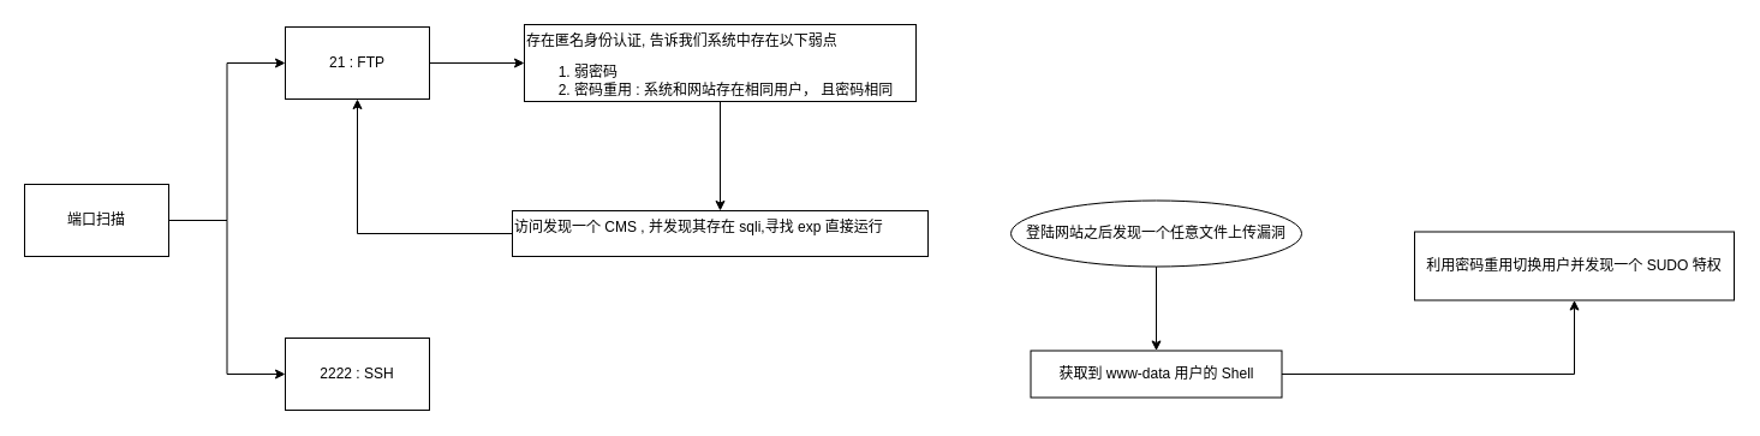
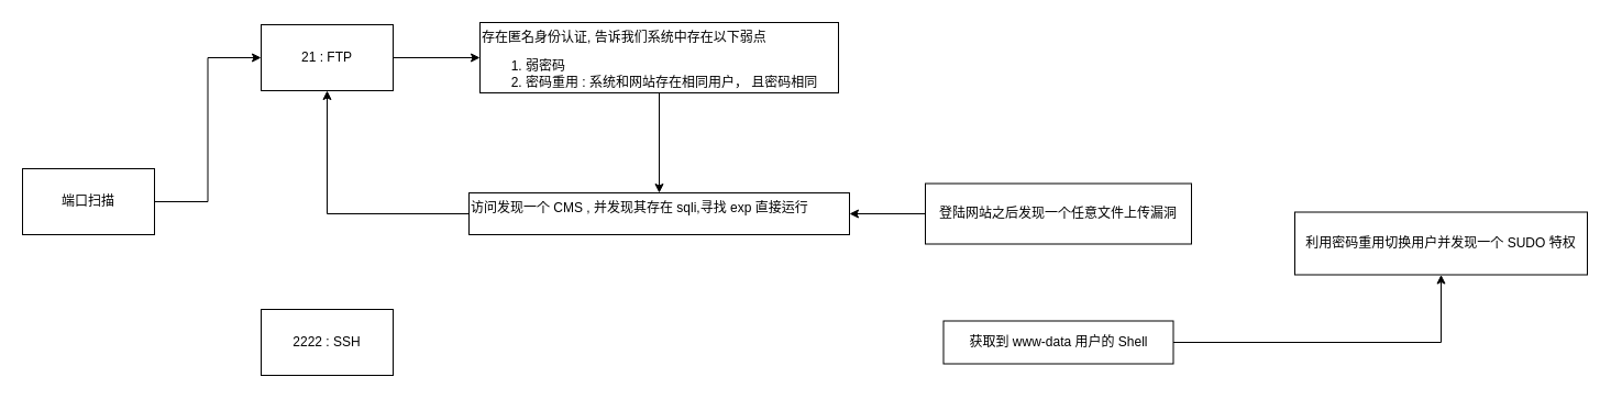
- <mxCell id="13" value="登陆网站之后发现一个任意文件上传漏洞" style="ellipse;whiteSpace=wrap;html=1;align=center;verticalAlign=middle;" vertex="1" parent="1"><mxGeometry x="841" y="166.5" width="242" height="55" as="geometry" /></mxCell>
+ <mxCell id="13" value="登陆网站之后发现一个任意文件上传漏洞" style="whiteSpace=wrap;html=1;align=center;verticalAlign=middle;rounded=0;" vertex="1" parent="1"><mxGeometry x="841" y="166.5" width="242" height="55" as="geometry" /></mxCell>
- <mxCell id="12" value="" style="edgeStyle=orthogonalEdgeStyle;rounded=0;orthogonalLoop=1;jettySize=auto;html=1;" edge="1" parent="1" source="13" target="15"><mxGeometry relative="1" as="geometry" /></mxCell>
+ <mxCell id="12" value="" style="edgeStyle=orthogonalEdgeStyle;rounded=0;orthogonalLoop=1;jettySize=auto;html=1;" edge="1" parent="1" source="13" target="11"><mxGeometry relative="1" as="geometry" /></mxCell>
- <mxCell id="3" style="edgeStyle=orthogonalEdgeStyle;rounded=0;orthogonalLoop=1;jettySize=auto;html=1;entryX=0;entryY=0.5;entryDx=0;entryDy=0;" edge="1" parent="1" source="4" target="7"><mxGeometry relative="1" as="geometry" /></mxCell>
